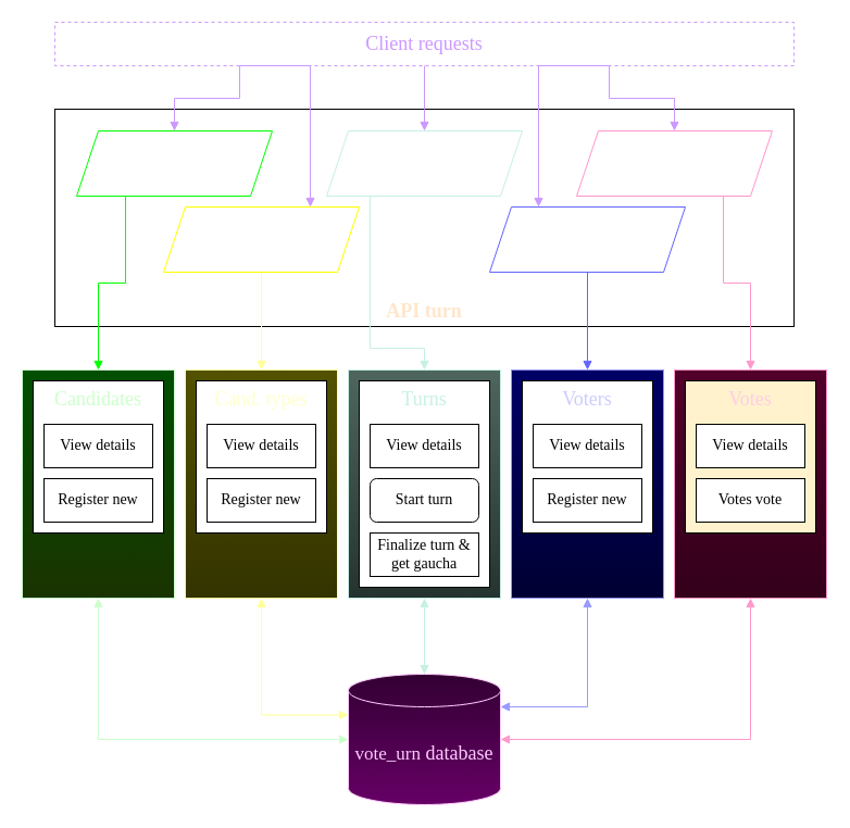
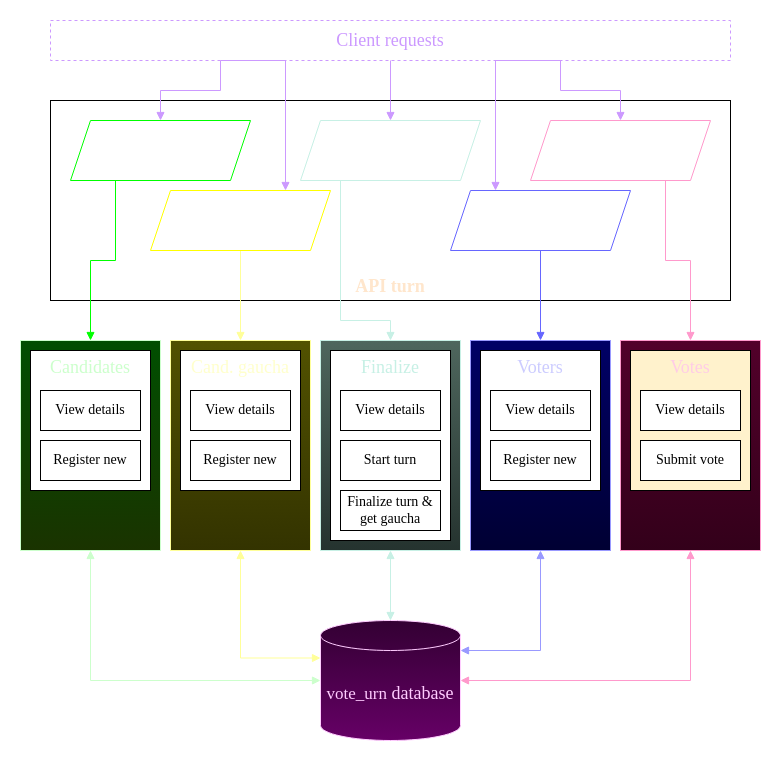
- <mxCell id="26" value="&lt;font color=&quot;#ffffcc&quot;&gt;Cand. types&lt;/font&gt;" style="rounded=0;whiteSpace=wrap;html=1;fontFamily=Bahnschrift;fontSize=18;verticalAlign=top;fontColor=#CCFFCC;container=0;" parent="1" vertex="1"><mxGeometry x="180" y="350" width="120" height="140" as="geometry" /></mxCell>
+ <mxCell id="26" value="&lt;font color=&quot;#ffffcc&quot;&gt;Cand. gaucha&lt;/font&gt;" style="rounded=0;whiteSpace=wrap;html=1;fontFamily=Bahnschrift;fontSize=18;verticalAlign=top;fontColor=#CCFFCC;container=0;" parent="1" vertex="1"><mxGeometry x="180" y="350" width="120" height="140" as="geometry" /></mxCell>
- <mxCell id="41" value="&lt;font&gt;Turns&lt;/font&gt;" style="rounded=0;whiteSpace=wrap;html=1;fontFamily=Bahnschrift;fontSize=18;verticalAlign=top;fontColor=#C7F0E5;container=0;" parent="1" vertex="1"><mxGeometry x="330" y="350" width="120" height="190" as="geometry" /></mxCell>
+ <mxCell id="41" value="&lt;font&gt;Finalize&lt;/font&gt;" style="rounded=0;whiteSpace=wrap;html=1;fontFamily=Bahnschrift;fontSize=18;verticalAlign=top;fontColor=#C7F0E5;container=0;" parent="1" vertex="1"><mxGeometry x="330" y="350" width="120" height="190" as="geometry" /></mxCell>
- <mxCell id="43" value="Start turn" style="whiteSpace=wrap;html=1;fontFamily=Bahnschrift;fontSize=14;container=0;rounded=1;" parent="1" vertex="1"><mxGeometry x="340" y="440" width="100" height="40" as="geometry" /></mxCell>
+ <mxCell id="43" value="Start turn" style="rounded=0;whiteSpace=wrap;html=1;fontFamily=Bahnschrift;fontSize=14;container=0;" parent="1" vertex="1"><mxGeometry x="340" y="440" width="100" height="40" as="geometry" /></mxCell>
- <mxCell id="38" value="Votes vote" style="rounded=0;whiteSpace=wrap;html=1;fontFamily=Bahnschrift;fontSize=14;container=0;" parent="1" vertex="1"><mxGeometry x="640" y="440" width="100" height="40" as="geometry" /></mxCell>
+ <mxCell id="38" value="Submit vote" style="rounded=0;whiteSpace=wrap;html=1;fontFamily=Bahnschrift;fontSize=14;container=0;" parent="1" vertex="1"><mxGeometry x="640" y="440" width="100" height="40" as="geometry" /></mxCell>
